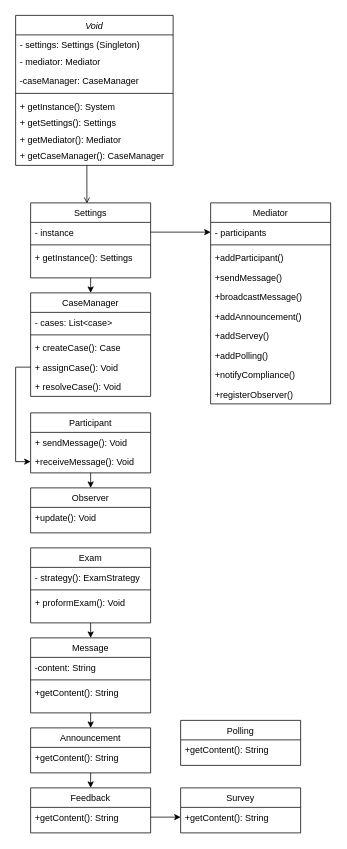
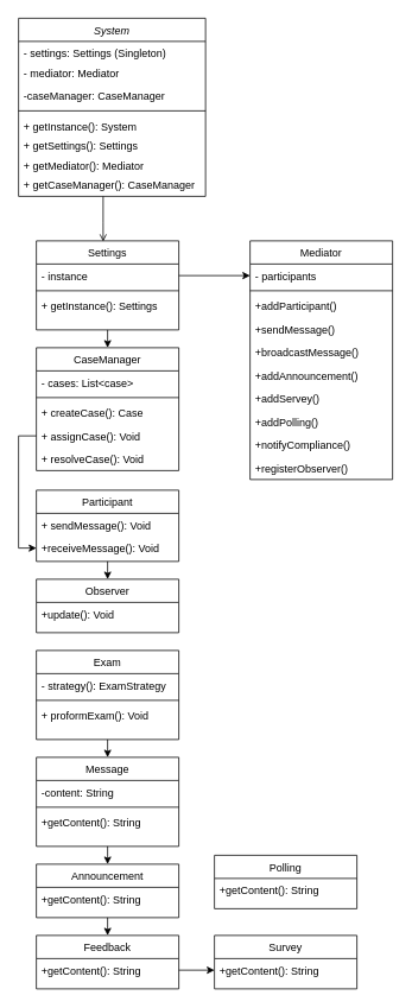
- <mxCell id="2" value="Void" style="swimlane;fontStyle=2;align=center;verticalAlign=top;childLayout=stackLayout;horizontal=1;startSize=26;horizontalStack=0;resizeParent=1;resizeLast=0;collapsible=1;marginBottom=0;rounded=0;shadow=0;strokeWidth=1;" parent="1" vertex="1"><mxGeometry x="20" y="20" width="210" height="200" as="geometry"><mxRectangle x="230" y="140" width="160" height="26" as="alternateBounds" /></mxGeometry></mxCell>
+ <mxCell id="2" value="System" style="swimlane;fontStyle=2;align=center;verticalAlign=top;childLayout=stackLayout;horizontal=1;startSize=26;horizontalStack=0;resizeParent=1;resizeLast=0;collapsible=1;marginBottom=0;rounded=0;shadow=0;strokeWidth=1;" parent="1" vertex="1"><mxGeometry x="20" y="20" width="210" height="200" as="geometry"><mxRectangle x="230" y="140" width="160" height="26" as="alternateBounds" /></mxGeometry></mxCell>
